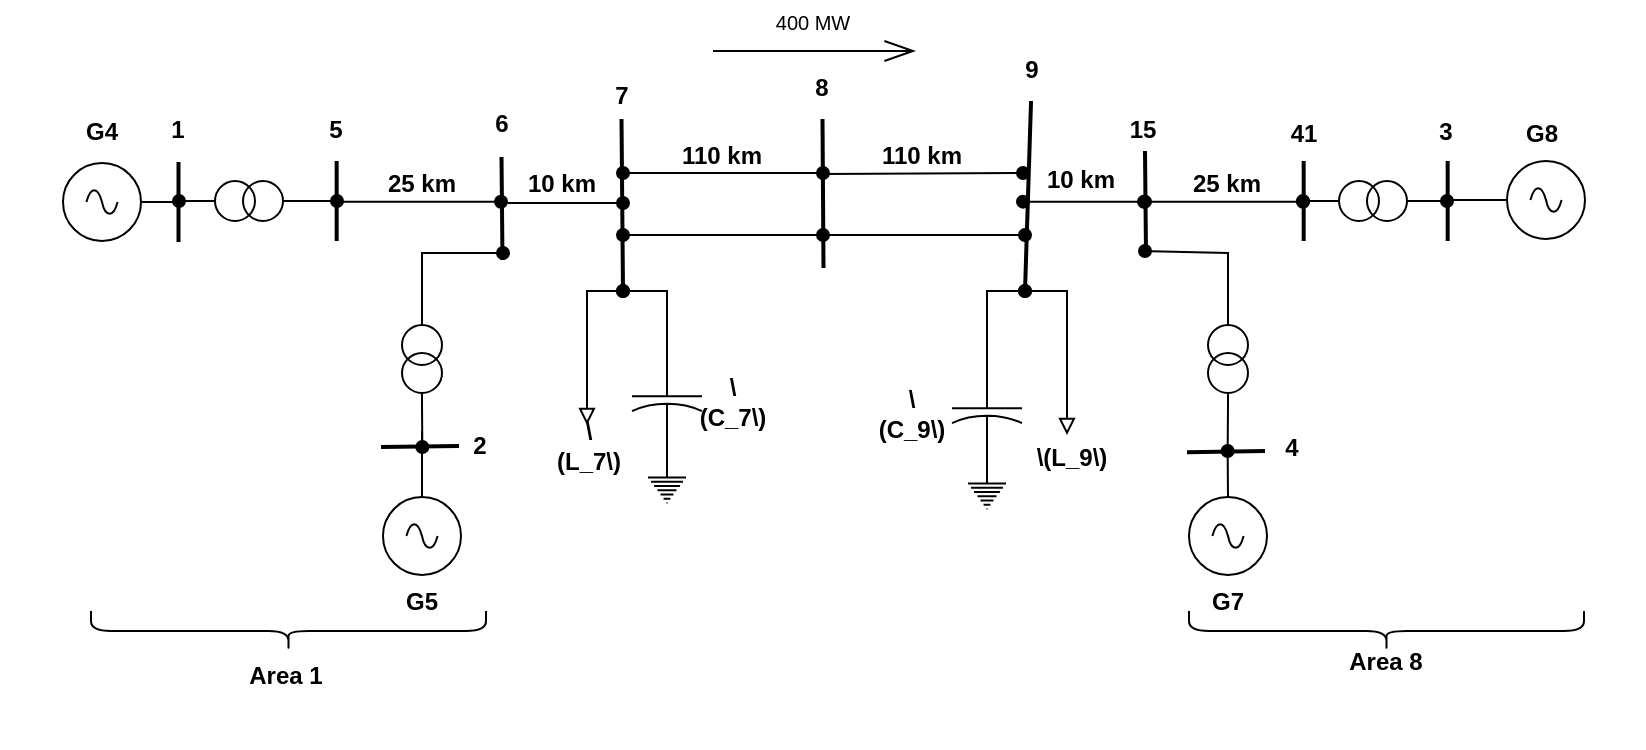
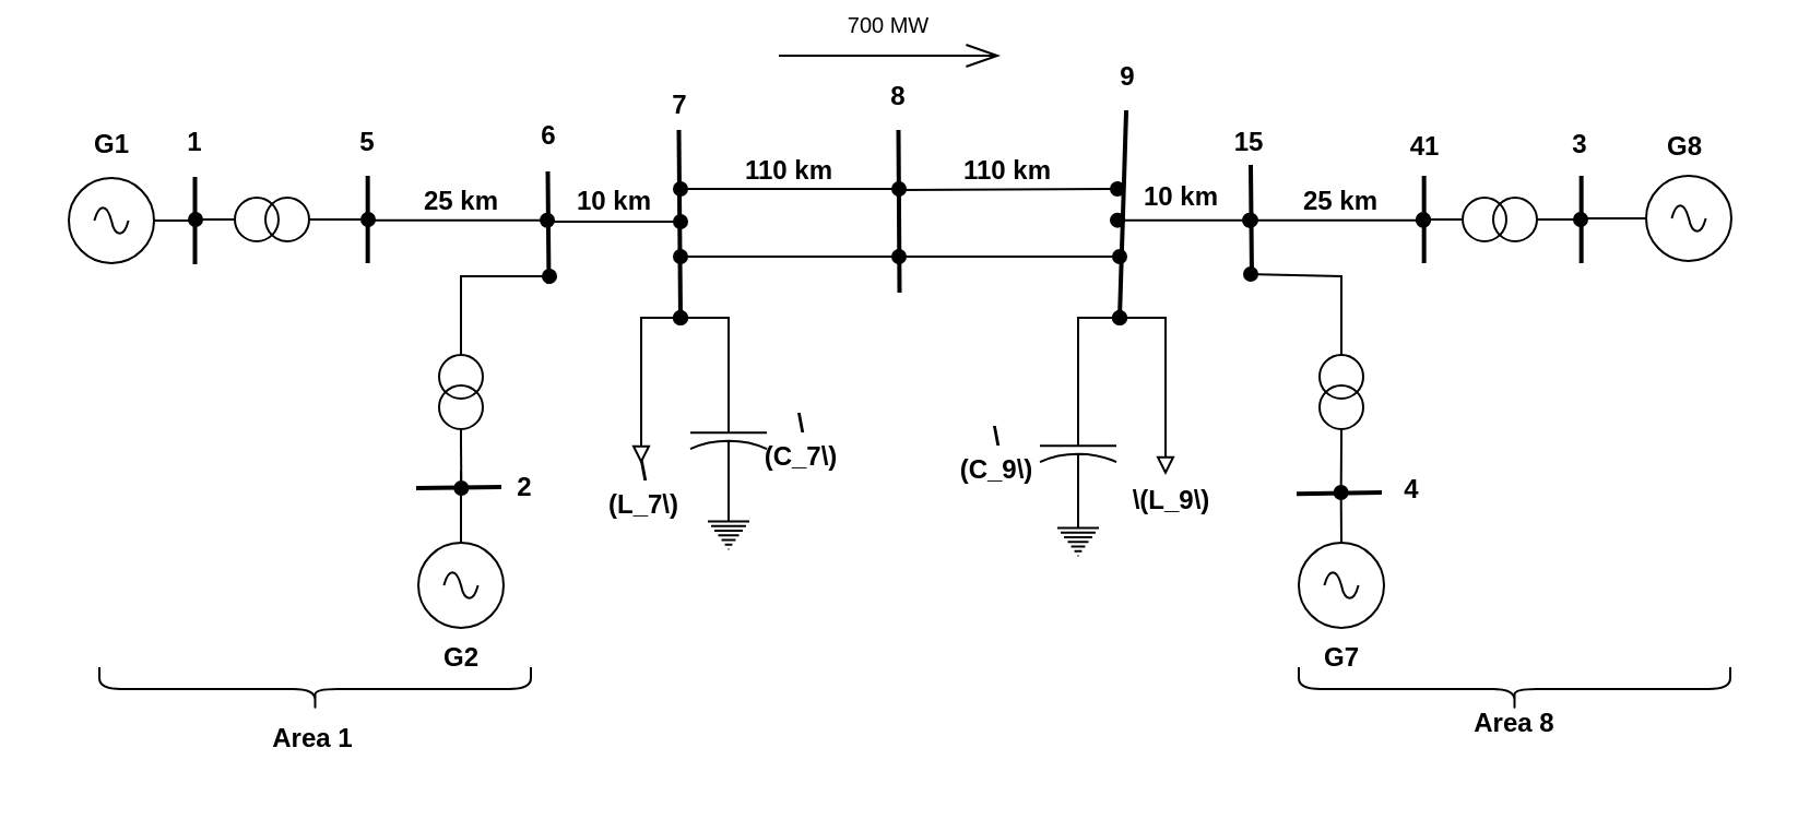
- <mxCell id="76" value="400 MW" style="verticalLabelPosition=top;verticalAlign=bottom;shape=mxgraph.electrical.signal_sources.current_flow;shadow=0;dashed=0;align=center;strokeWidth=1;fontSize=10;html=1;" parent="1" vertex="1"><mxGeometry x="356" y="20" width="100" height="10" as="geometry" /></mxCell>
+ <mxCell id="76" value="700 MW" style="verticalLabelPosition=top;verticalAlign=bottom;shape=mxgraph.electrical.signal_sources.current_flow;shadow=0;dashed=0;align=center;strokeWidth=1;fontSize=10;html=1;" parent="1" vertex="1"><mxGeometry x="356" y="20" width="100" height="10" as="geometry" /></mxCell>
- <mxCell id="36" value="&lt;h4&gt;G4&lt;/h4&gt;" style="text;html=1;strokeColor=none;fillColor=none;align=center;verticalAlign=middle;whiteSpace=wrap;rounded=0;" parent="1" vertex="1"><mxGeometry x="20.5" y="51" width="60" height="30" as="geometry" /></mxCell>
+ <mxCell id="36" value="&lt;h4&gt;G1&lt;/h4&gt;" style="text;html=1;strokeColor=none;fillColor=none;align=center;verticalAlign=middle;whiteSpace=wrap;rounded=0;" parent="1" vertex="1"><mxGeometry x="20.5" y="51" width="60" height="30" as="geometry" /></mxCell>
- <mxCell id="37" value="&lt;h4&gt;G5&lt;/h4&gt;" style="text;html=1;strokeColor=none;fillColor=none;align=center;verticalAlign=middle;whiteSpace=wrap;rounded=0;" parent="1" vertex="1"><mxGeometry x="180.5" y="286" width="60" height="30" as="geometry" /></mxCell>
+ <mxCell id="37" value="&lt;h4&gt;G2&lt;/h4&gt;" style="text;html=1;strokeColor=none;fillColor=none;align=center;verticalAlign=middle;whiteSpace=wrap;rounded=0;" parent="1" vertex="1"><mxGeometry x="180.5" y="286" width="60" height="30" as="geometry" /></mxCell>
